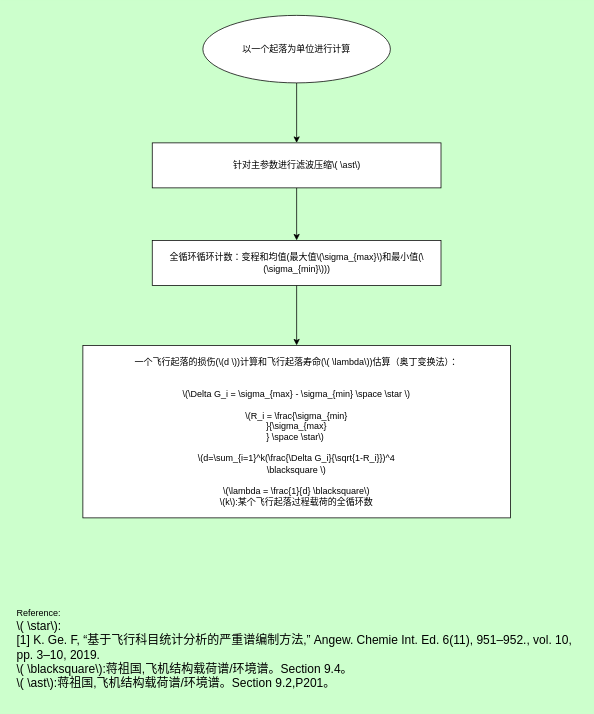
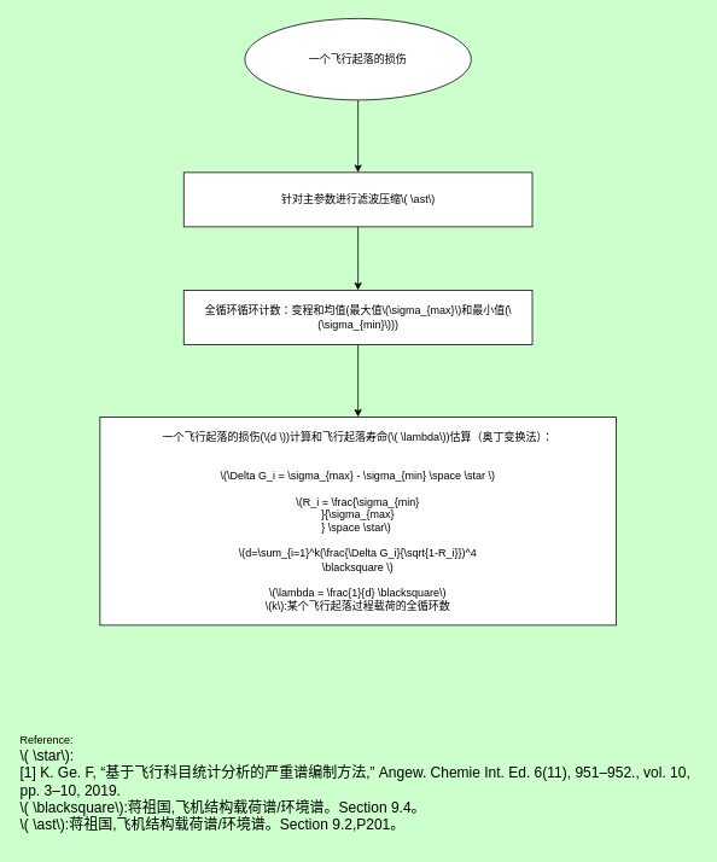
- <mxCell id="6" value="&lt;font style=&quot;font-size: 12px&quot;&gt;以一个起落为单位进行计算&lt;/font&gt;" style="ellipse;whiteSpace=wrap;html=1;" parent="1" vertex="1"><mxGeometry x="270" y="20" width="250" height="90" as="geometry" /></mxCell>
+ <mxCell id="6" value="&lt;font style=&quot;font-size: 12px&quot;&gt;一个飞行起落的损伤&lt;/font&gt;" style="ellipse;whiteSpace=wrap;html=1;" parent="1" vertex="1"><mxGeometry x="270" y="20" width="250" height="90" as="geometry" /></mxCell>
